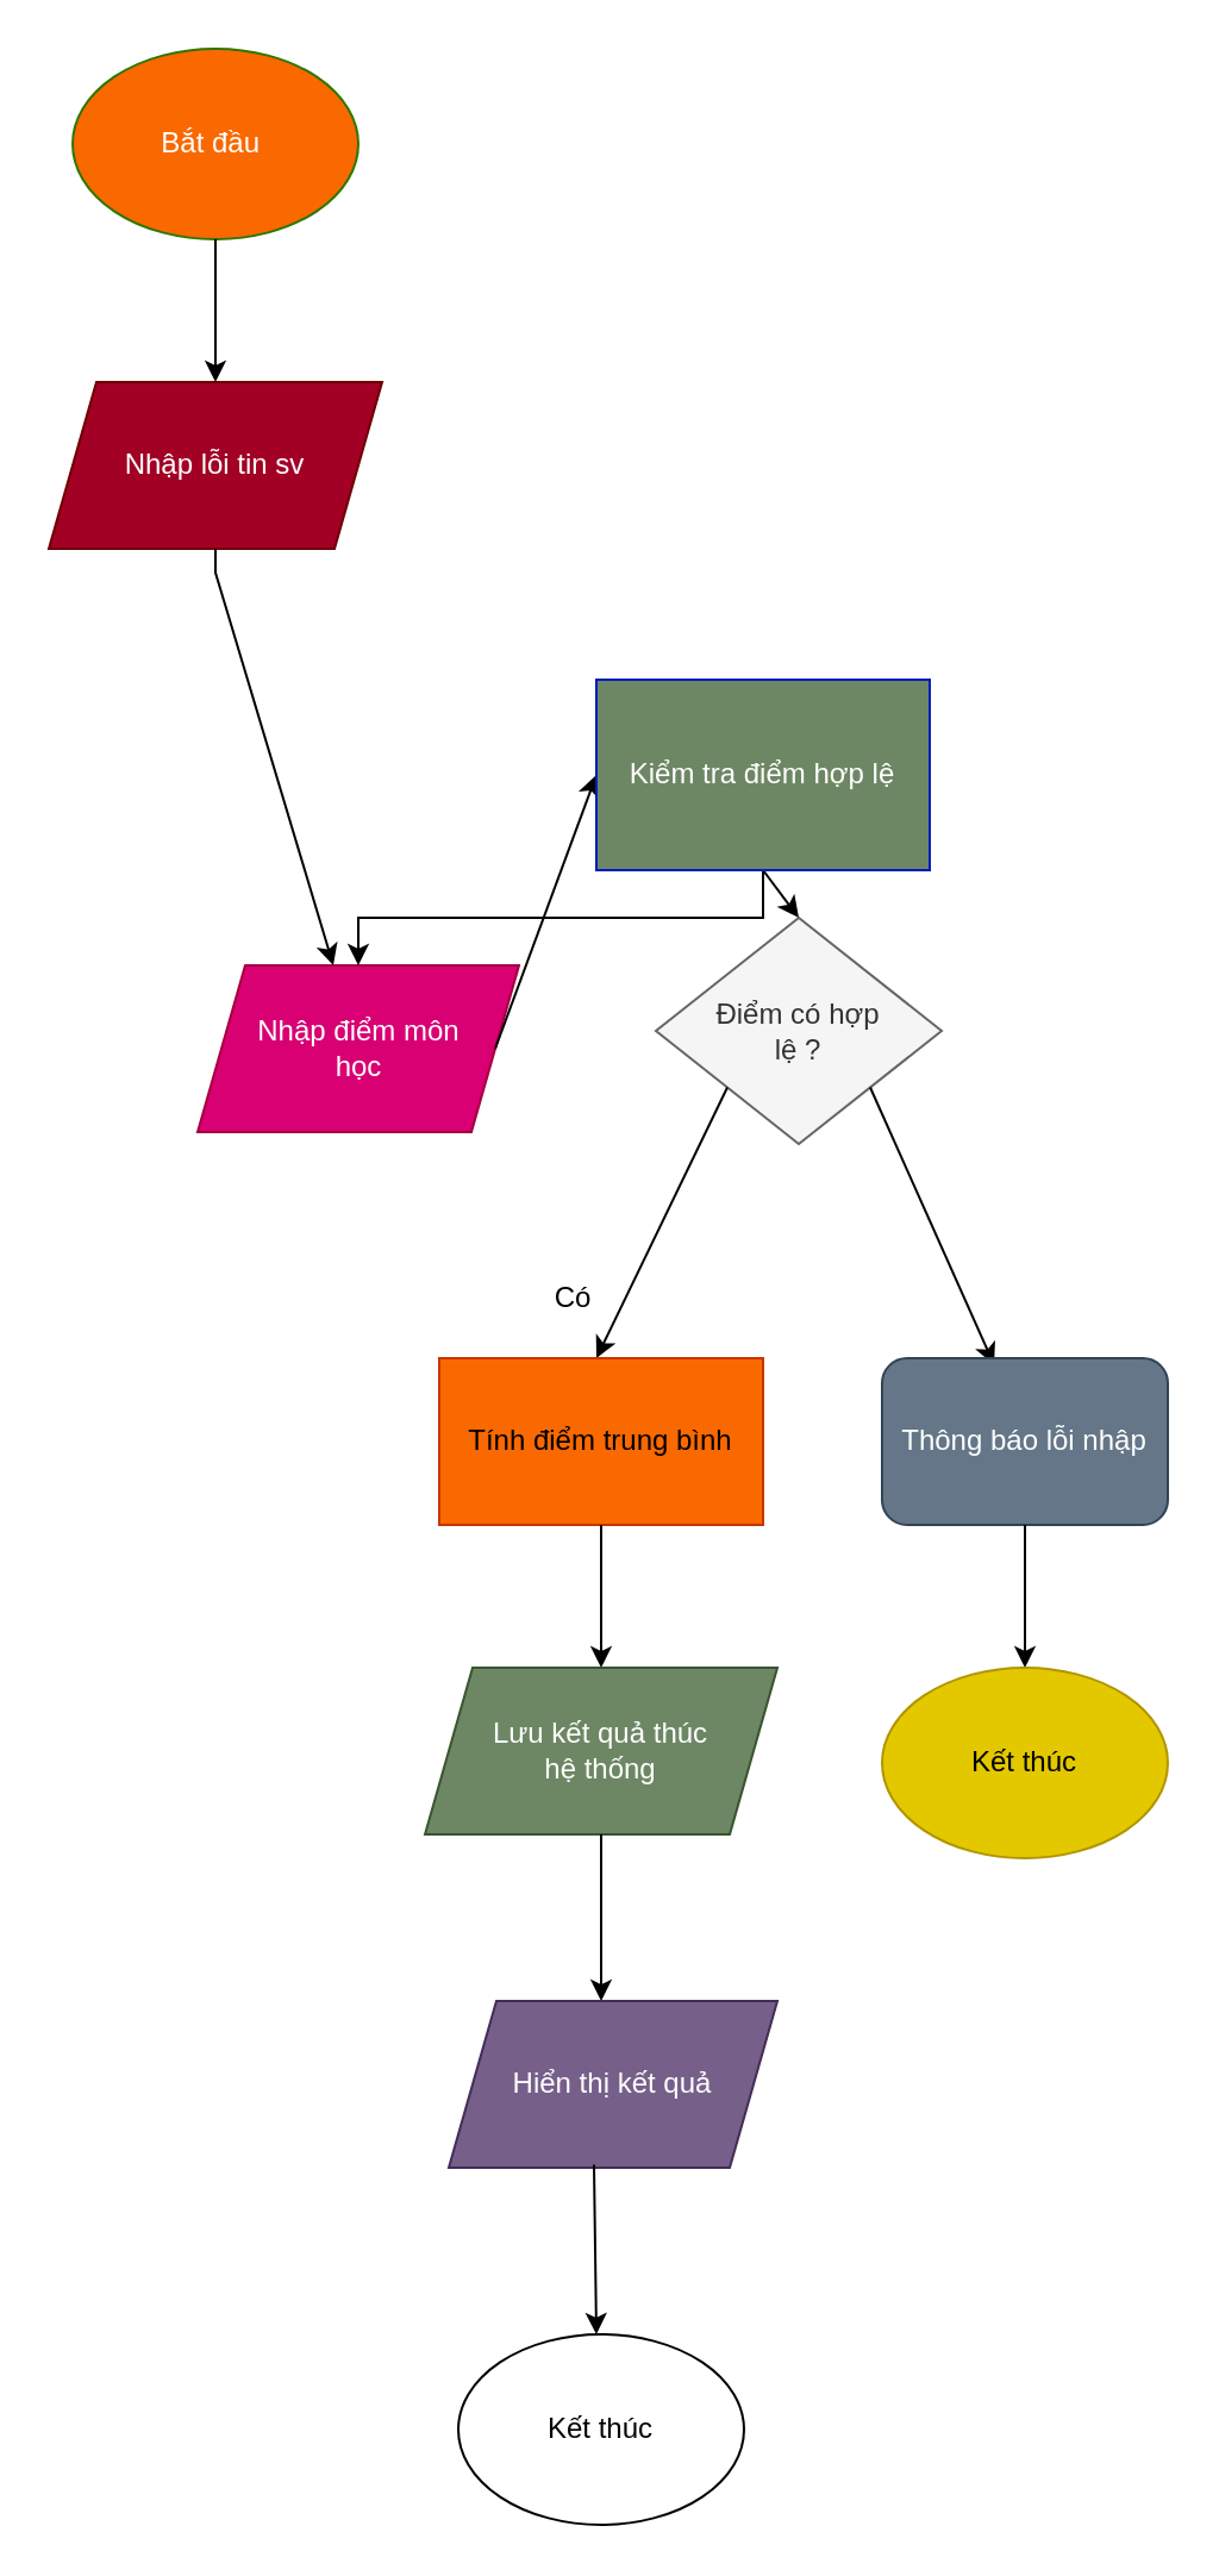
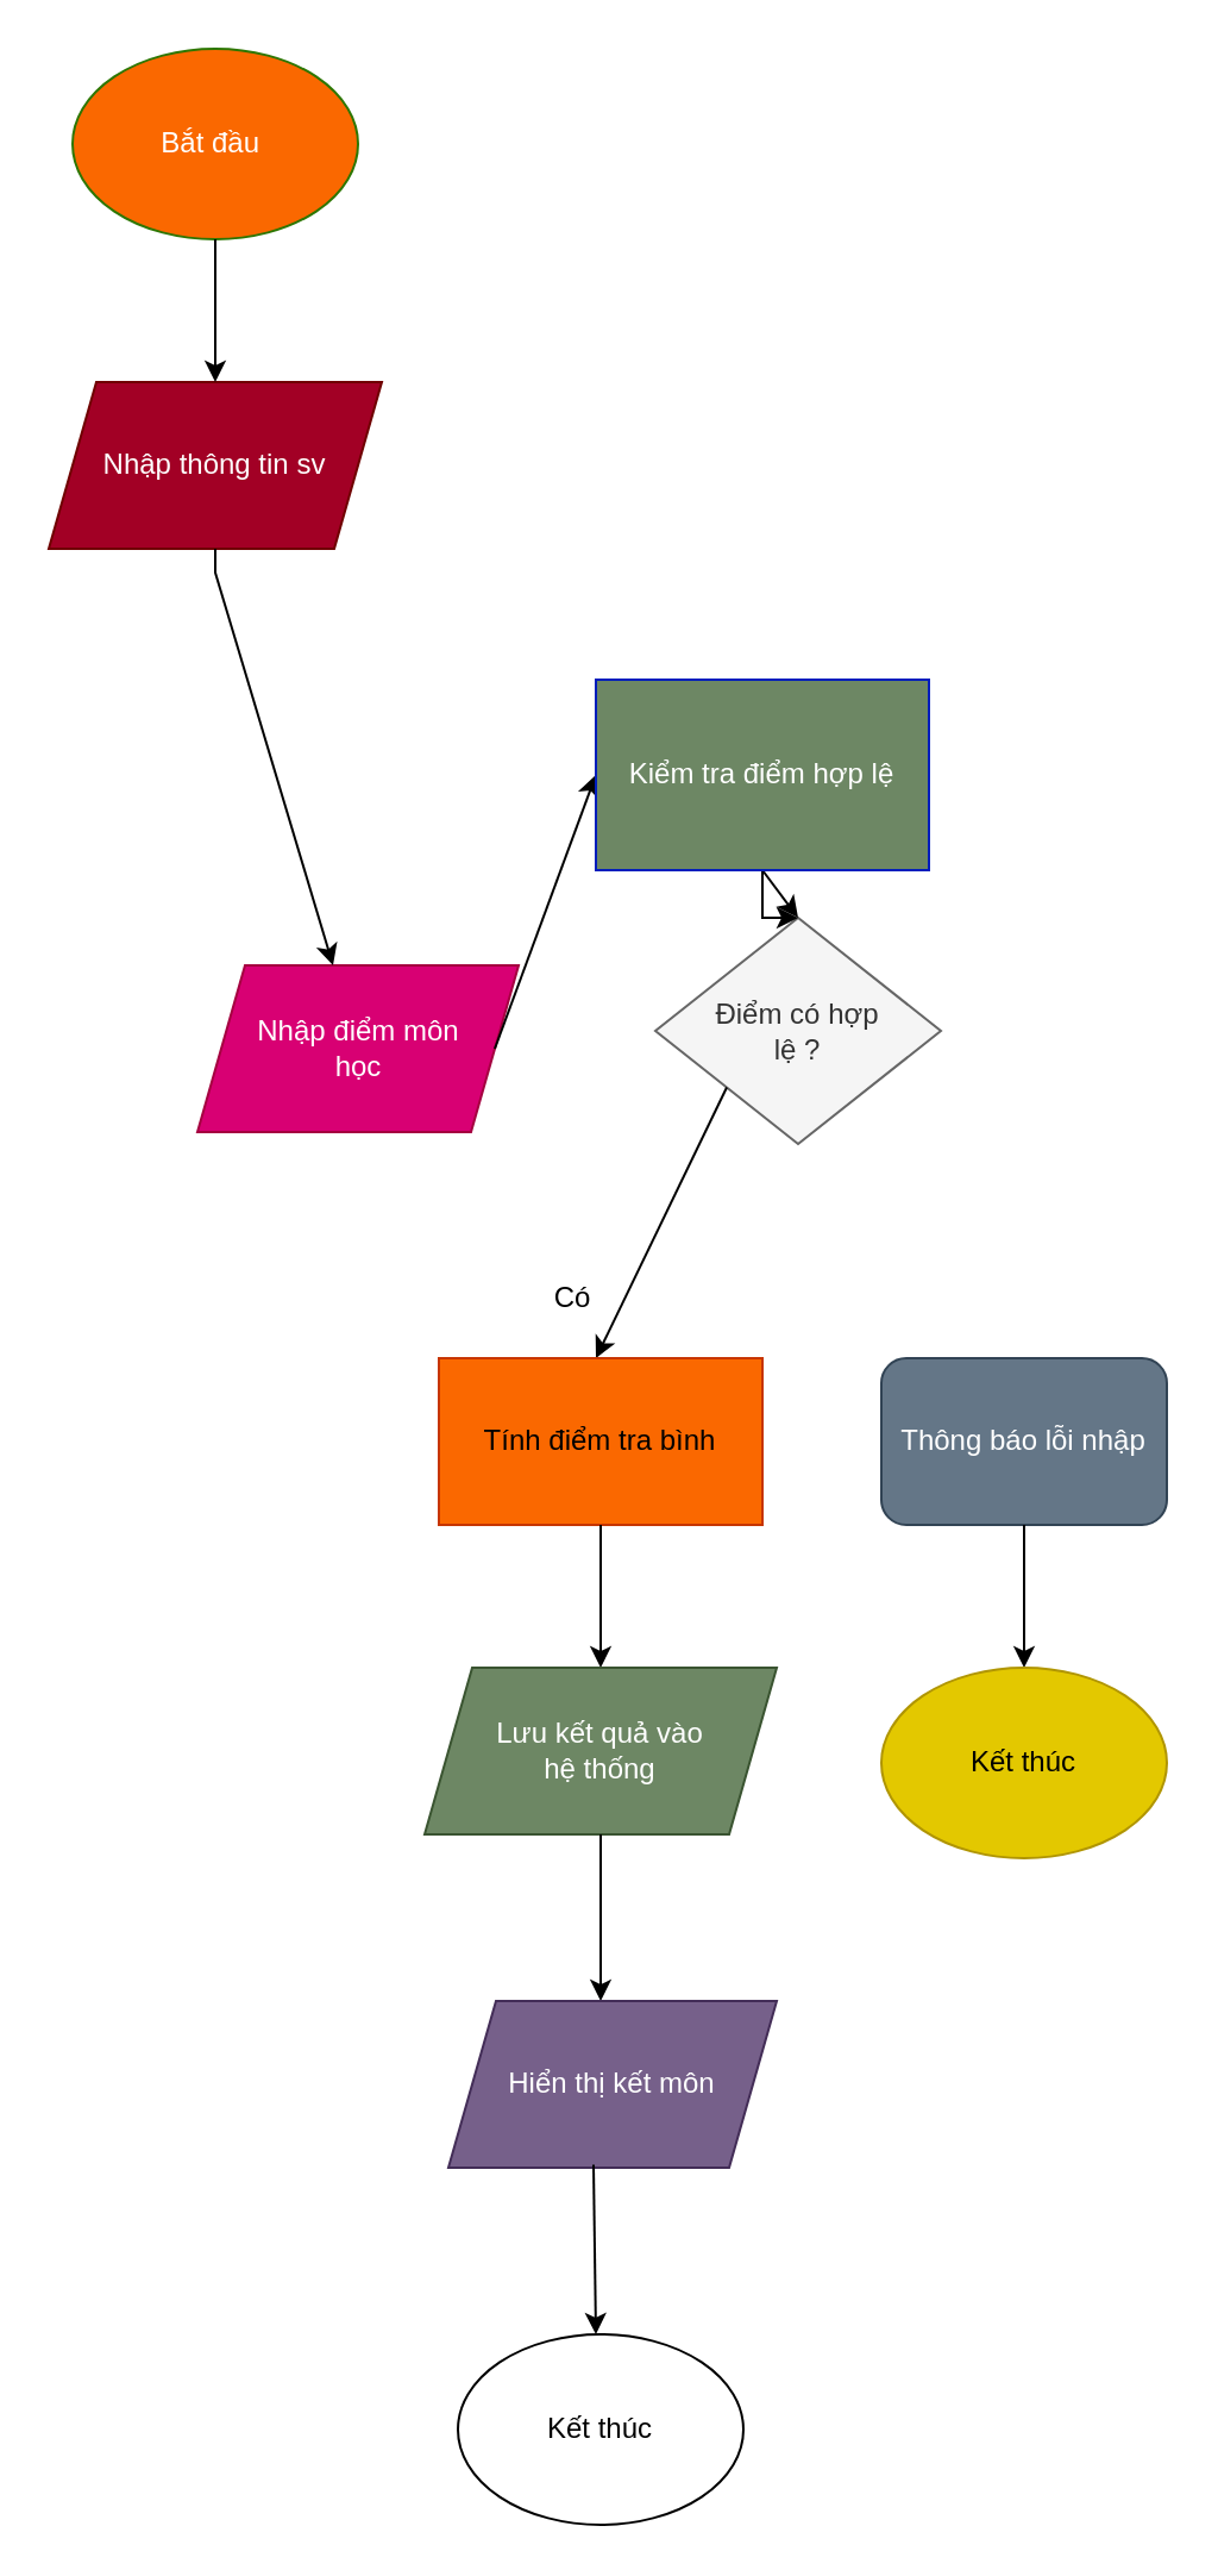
- <mxCell id="3" value="Nhập lỗi tin sv" style="shape=parallelogram;perimeter=parallelogramPerimeter;whiteSpace=wrap;html=1;fixedSize=1;fillColor=#a20025;strokeColor=#6F0000;fontColor=#ffffff;" parent="1" vertex="1"><mxGeometry x="20" y="160" width="140" height="70" as="geometry" /></mxCell>
+ <mxCell id="3" value="Nhập thông tin sv" style="shape=parallelogram;perimeter=parallelogramPerimeter;whiteSpace=wrap;html=1;fixedSize=1;fillColor=#a20025;strokeColor=#6F0000;fontColor=#ffffff;" parent="1" vertex="1"><mxGeometry x="20" y="160" width="140" height="70" as="geometry" /></mxCell>
- <mxCell id="17" value="" style="edgeStyle=orthogonalEdgeStyle;rounded=0;orthogonalLoop=1;jettySize=auto;html=1;exitX=0.5;exitY=1;exitDx=0;exitDy=0;" parent="1" source="18" target="4" edge="1"><mxGeometry relative="1" as="geometry" /></mxCell>
+ <mxCell id="17" value="" style="edgeStyle=orthogonalEdgeStyle;rounded=0;orthogonalLoop=1;jettySize=auto;html=1;exitX=0.5;exitY=1;exitDx=0;exitDy=0;" parent="1" source="18" target="5" edge="1"><mxGeometry relative="1" as="geometry" /></mxCell>
- <mxCell id="11" value="" style="endArrow=classic;html=1;rounded=0;exitX=1;exitY=1;exitDx=0;exitDy=0;entryX=0.392;entryY=0.039;entryDx=0;entryDy=0;entryPerimeter=0;" parent="1" source="5" target="14" edge="1"><mxGeometry width="50" height="50" relative="1" as="geometry"><mxPoint x="430" y="580" as="sourcePoint" /><mxPoint x="400" y="570" as="targetPoint" /></mxGeometry></mxCell>
- <mxCell id="13" value="Tính điểm trung bình" style="rounded=0;whiteSpace=wrap;html=1;fillColor=#fa6800;strokeColor=#C73500;fontColor=#000000;" parent="1" vertex="1"><mxGeometry x="184" y="570" width="136" height="70" as="geometry" /></mxCell>
+ <mxCell id="13" value="Tính điểm tra bình" style="rounded=0;whiteSpace=wrap;html=1;fillColor=#fa6800;strokeColor=#C73500;fontColor=#000000;" parent="1" vertex="1"><mxGeometry x="184" y="570" width="136" height="70" as="geometry" /></mxCell>
- <mxCell id="16" value="Lưu kết quả thúc&lt;div&gt;hệ thống&lt;/div&gt;" style="shape=parallelogram;perimeter=parallelogramPerimeter;whiteSpace=wrap;html=1;fixedSize=1;fillColor=#6d8764;strokeColor=#3A5431;fontColor=#ffffff;" parent="1" vertex="1"><mxGeometry x="178" y="700" width="148" height="70" as="geometry" /></mxCell>
+ <mxCell id="16" value="Lưu kết quả vào&lt;div&gt;hệ thống&lt;/div&gt;" style="shape=parallelogram;perimeter=parallelogramPerimeter;whiteSpace=wrap;html=1;fixedSize=1;fillColor=#6d8764;strokeColor=#3A5431;fontColor=#ffffff;" parent="1" vertex="1"><mxGeometry x="178" y="700" width="148" height="70" as="geometry" /></mxCell>
- <mxCell id="22" value="Hiển thị kết quả" style="shape=parallelogram;perimeter=parallelogramPerimeter;whiteSpace=wrap;html=1;fixedSize=1;fillColor=#76608a;strokeColor=#432D57;fontColor=#ffffff;" parent="1" vertex="1"><mxGeometry x="188" y="840" width="138" height="70" as="geometry" /></mxCell>
+ <mxCell id="22" value="Hiển thị kết môn" style="shape=parallelogram;perimeter=parallelogramPerimeter;whiteSpace=wrap;html=1;fixedSize=1;fillColor=#76608a;strokeColor=#432D57;fontColor=#ffffff;" parent="1" vertex="1"><mxGeometry x="188" y="840" width="138" height="70" as="geometry" /></mxCell>
